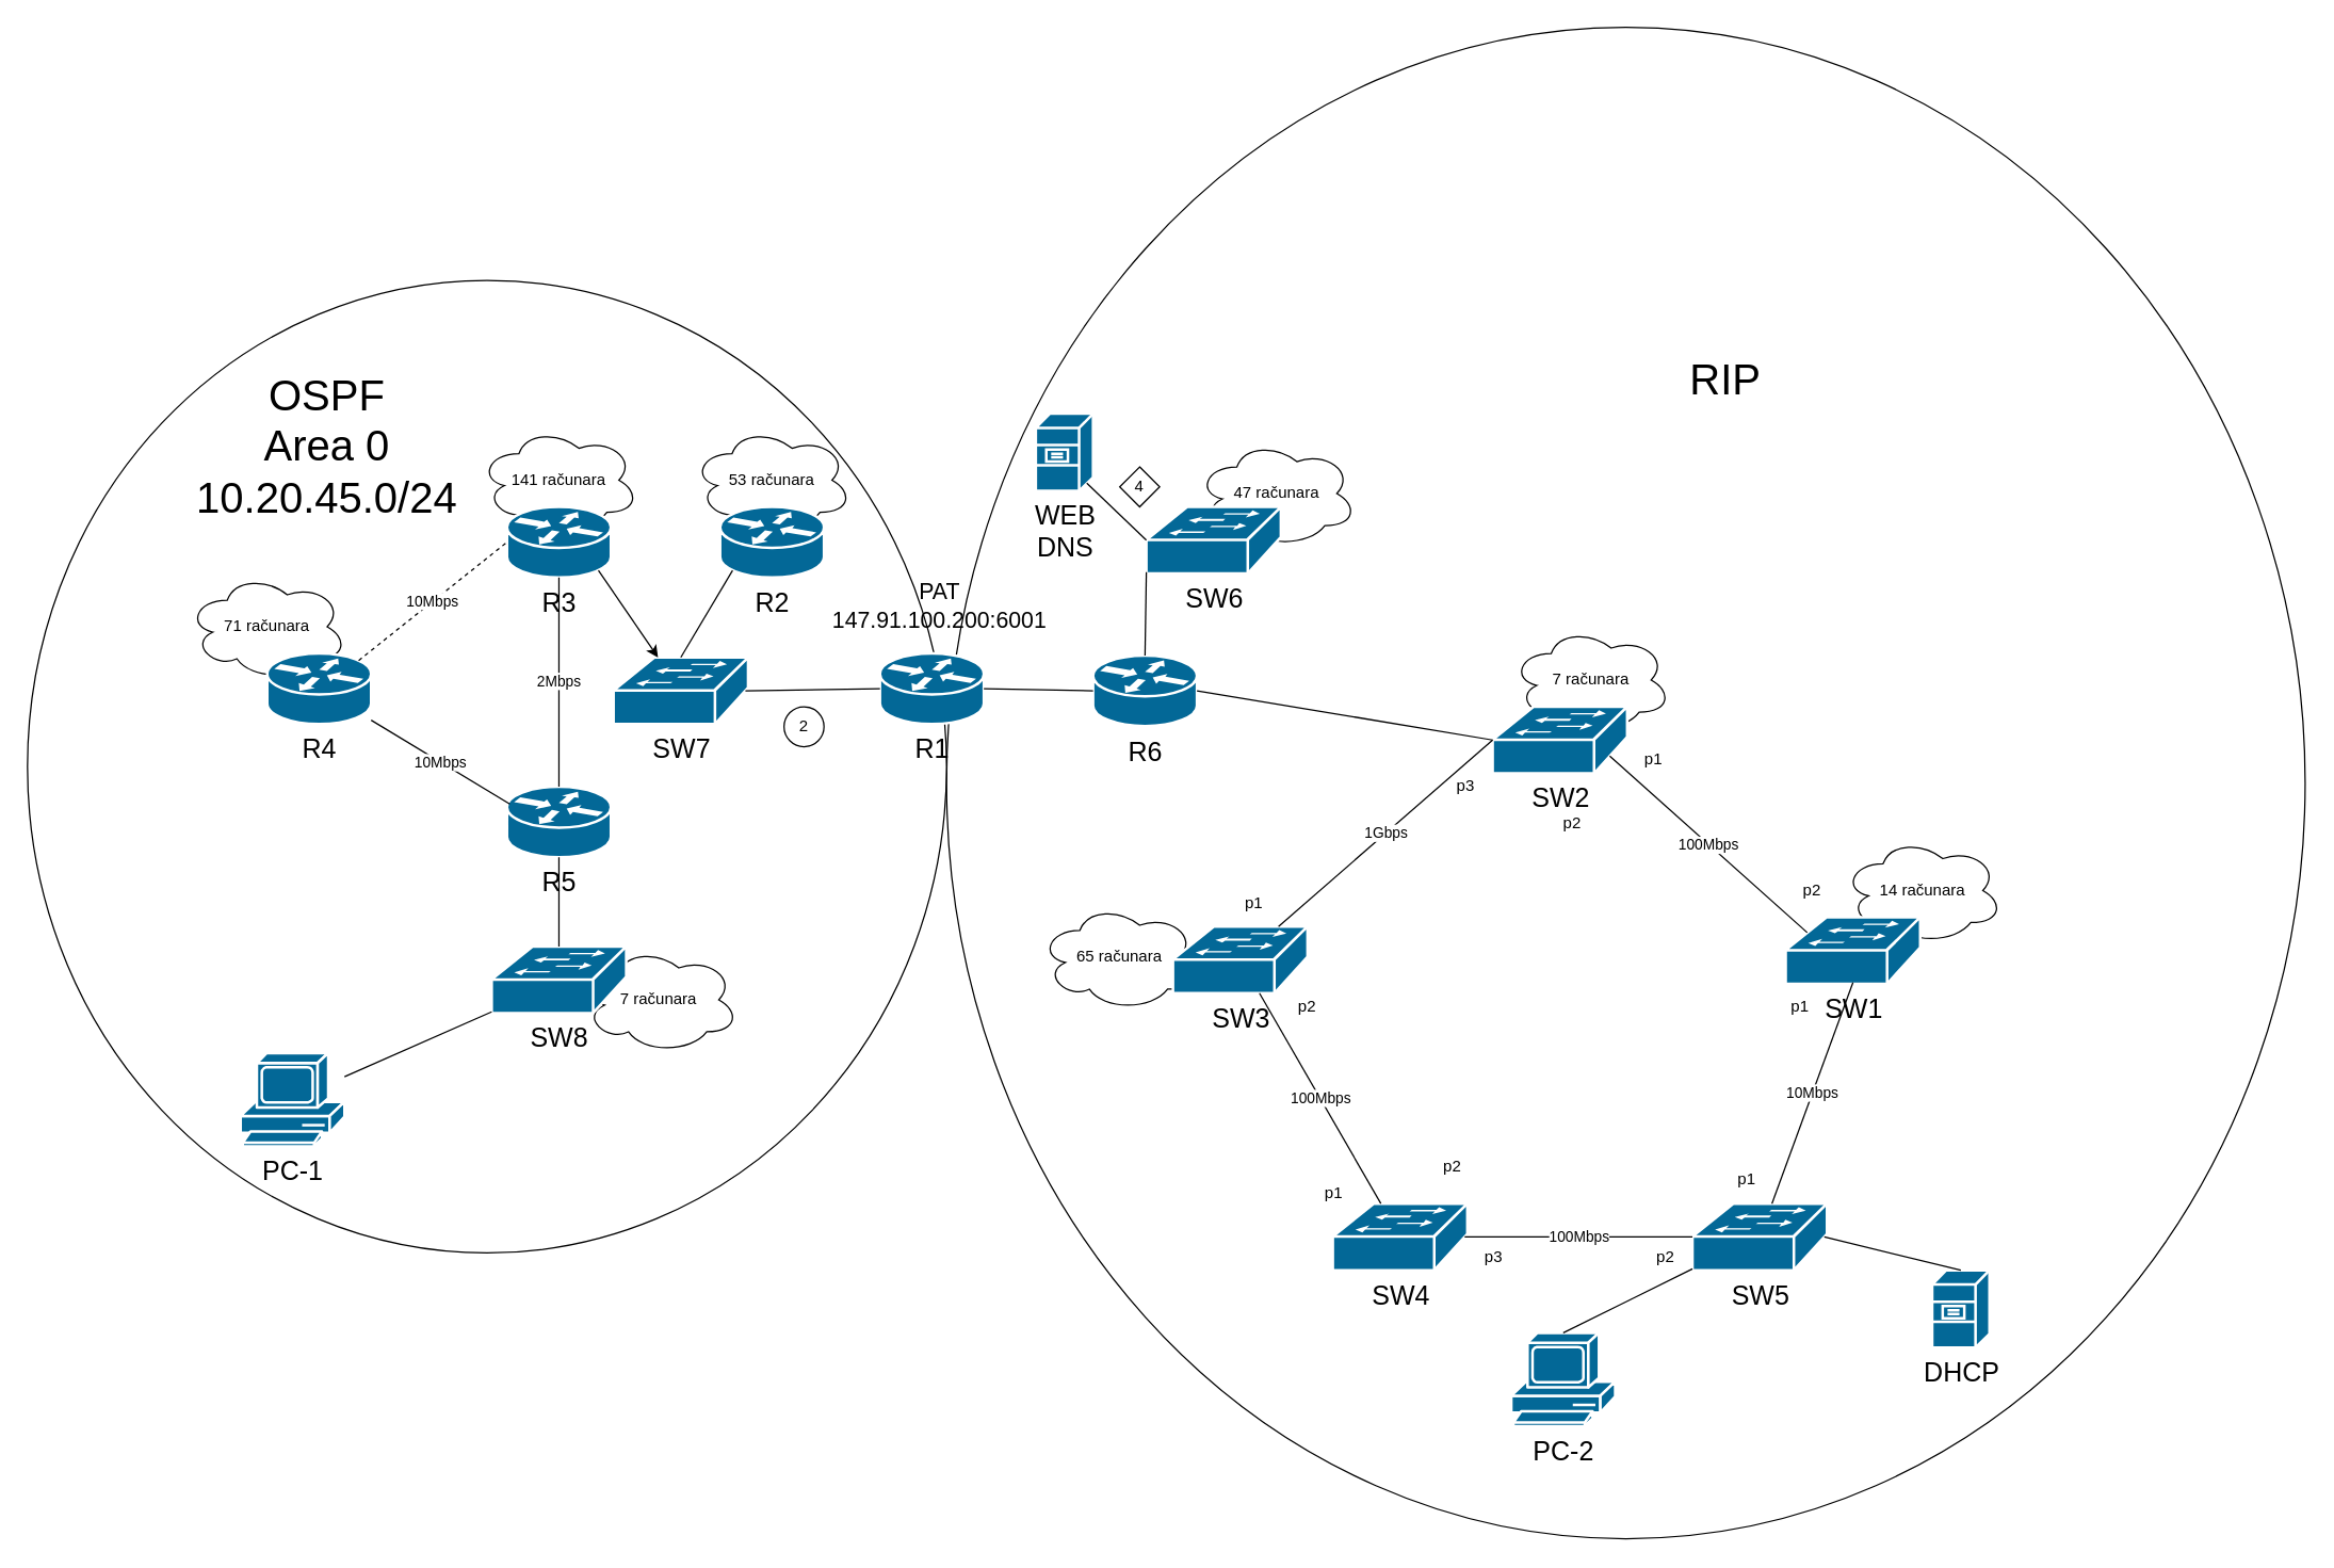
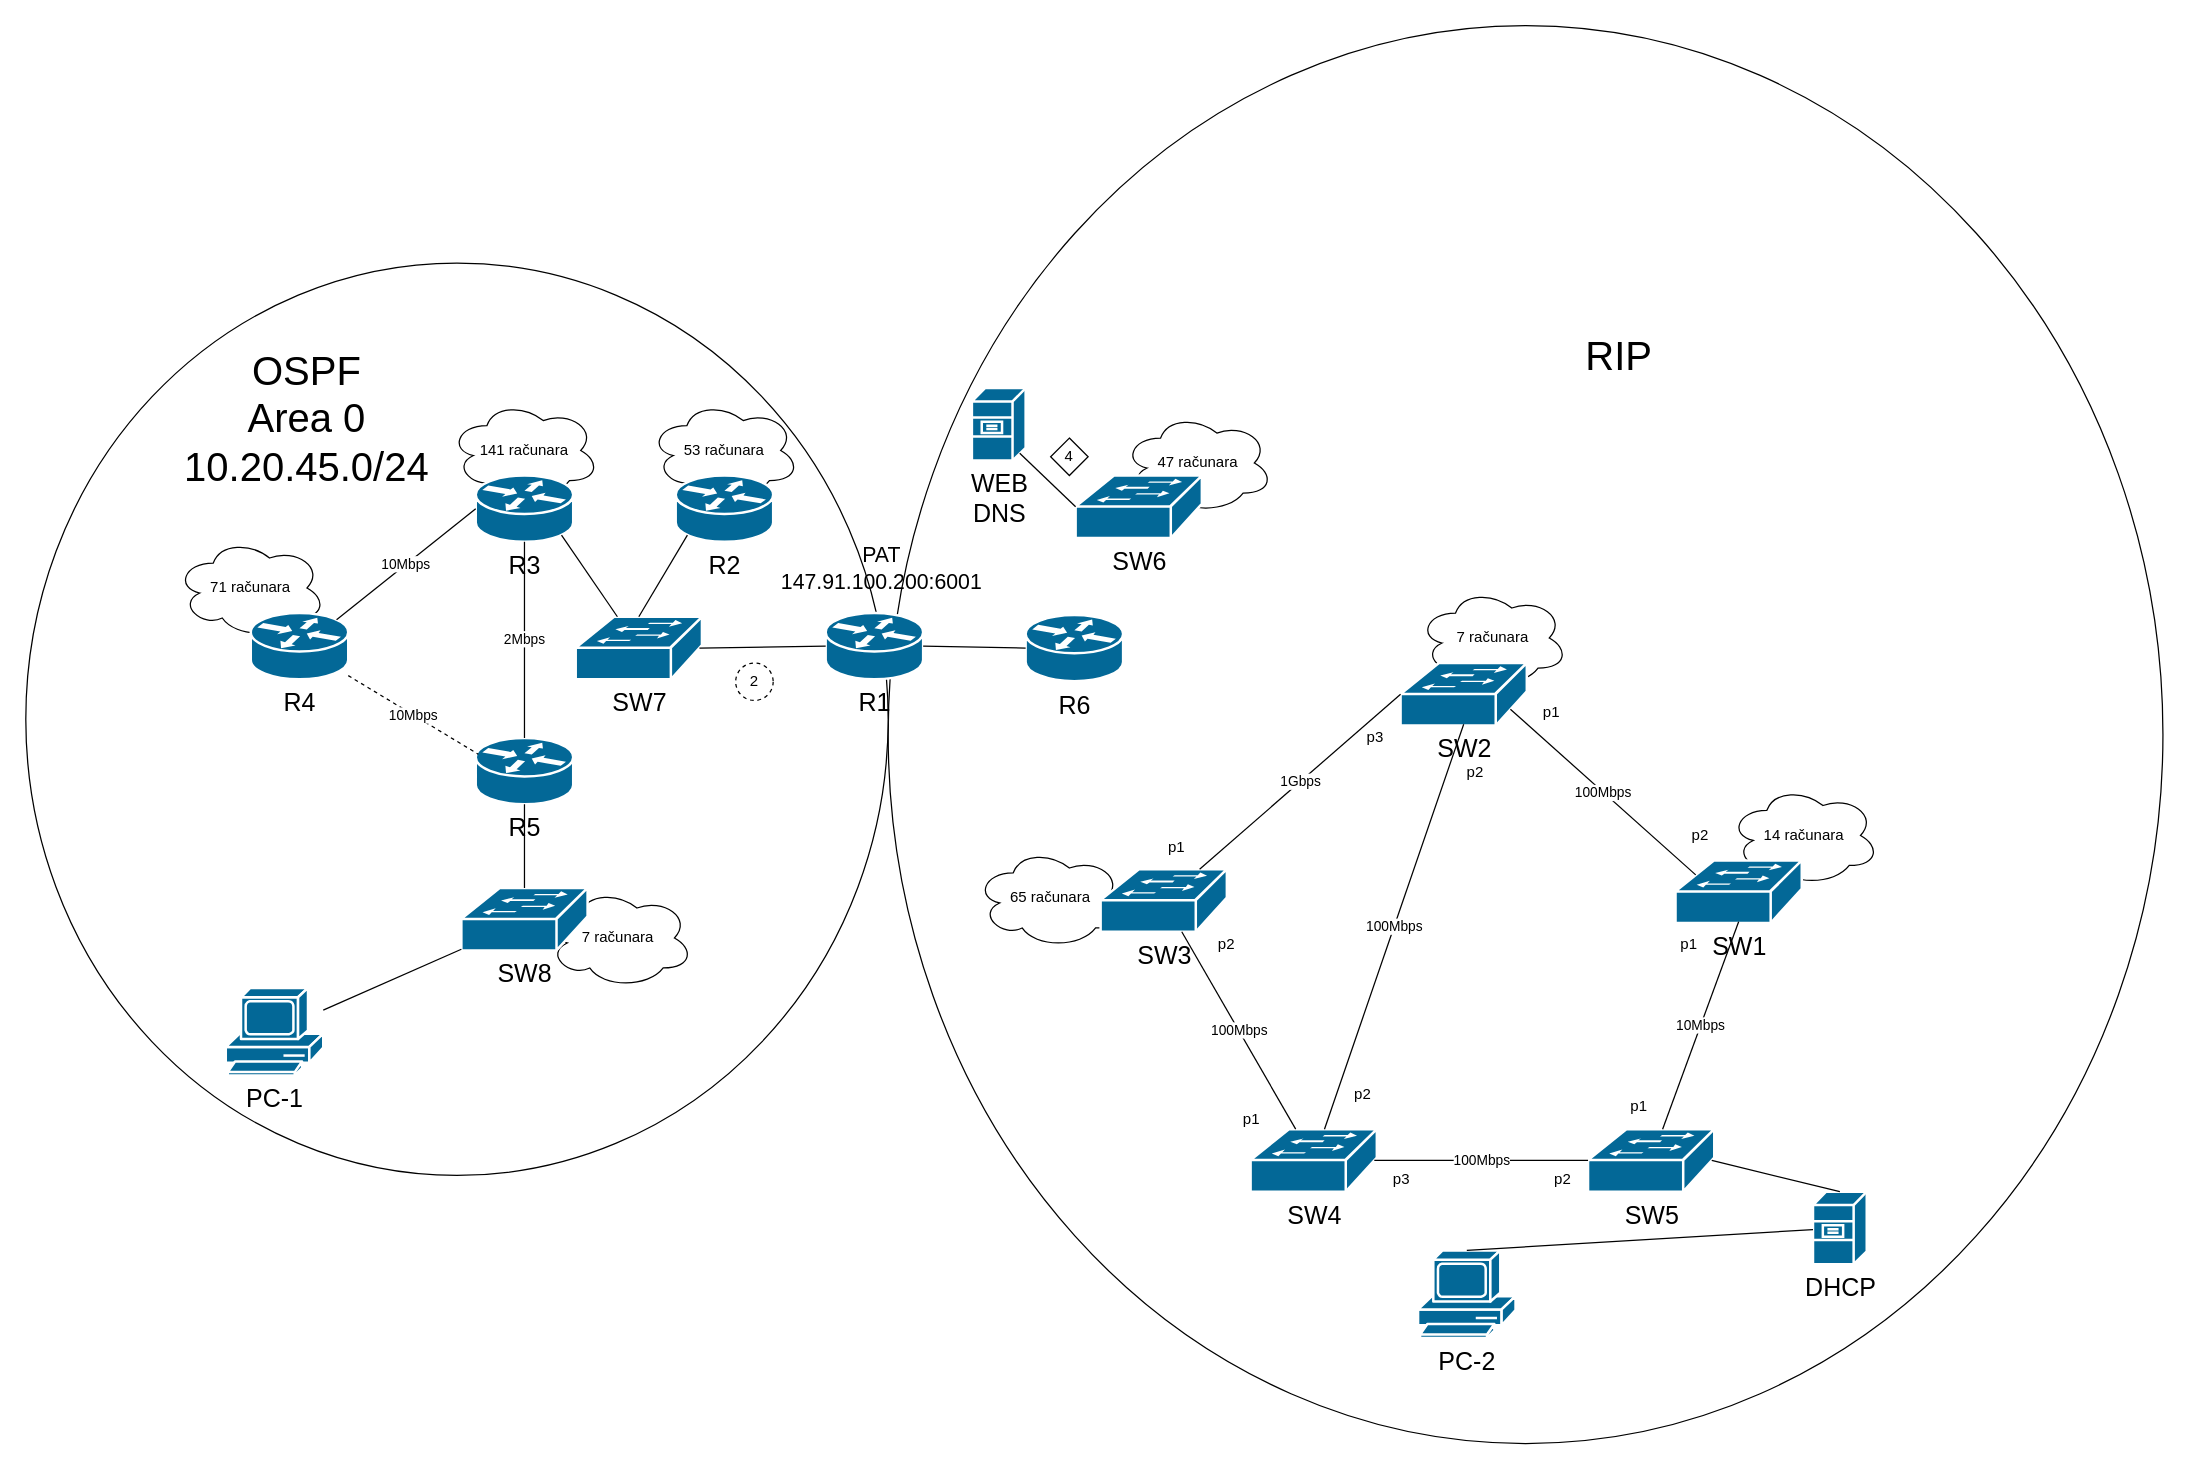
- <mxCell id="24" value="10Mbps" style="endArrow=none;html=1;entryX=0;entryY=0.5;entryDx=0;entryDy=0;entryPerimeter=0;exitX=0.88;exitY=0.1;exitDx=0;exitDy=0;exitPerimeter=0;dashed=1;" edge="1" parent="1" source="13" target="14"><mxGeometry width="50" height="50" relative="1" as="geometry"><mxPoint x="200" y="420" as="sourcePoint" /><mxPoint x="250" y="370" as="targetPoint" /></mxGeometry></mxCell>
+ <mxCell id="24" value="10Mbps" style="endArrow=none;html=1;entryX=0;entryY=0.5;entryDx=0;entryDy=0;entryPerimeter=0;exitX=0.88;exitY=0.1;exitDx=0;exitDy=0;exitPerimeter=0;" edge="1" parent="1" source="13" target="14"><mxGeometry width="50" height="50" relative="1" as="geometry"><mxPoint x="200" y="420" as="sourcePoint" /><mxPoint x="250" y="370" as="targetPoint" /></mxGeometry></mxCell>
- <mxCell id="51" value="" style="endArrow=none;html=1;entryX=0;entryY=0.98;entryDx=0;entryDy=0;entryPerimeter=0;exitX=0.5;exitY=0;exitDx=0;exitDy=0;exitPerimeter=0;" edge="1" parent="1" source="30" target="31"><mxGeometry width="50" height="50" relative="1" as="geometry"><mxPoint x="750" y="500" as="sourcePoint" /><mxPoint x="800" y="450" as="targetPoint" /></mxGeometry></mxCell>
- <mxCell id="25" value="" style="endArrow=classic;html=1;exitX=0.88;exitY=0.9;exitDx=0;exitDy=0;exitPerimeter=0;" edge="1" parent="1" source="14" target="17"><mxGeometry width="50" height="50" relative="1" as="geometry"><mxPoint x="460" y="410" as="sourcePoint" /><mxPoint x="510" y="360" as="targetPoint" /></mxGeometry></mxCell>
+ <mxCell id="25" value="" style="endArrow=none;html=1;exitX=0.88;exitY=0.9;exitDx=0;exitDy=0;exitPerimeter=0;" edge="1" parent="1" source="14" target="17"><mxGeometry width="50" height="50" relative="1" as="geometry"><mxPoint x="460" y="410" as="sourcePoint" /><mxPoint x="510" y="360" as="targetPoint" /></mxGeometry></mxCell>
- <mxCell id="49" value="" style="endArrow=none;html=1;exitX=1;exitY=0.5;exitDx=0;exitDy=0;exitPerimeter=0;entryX=0;entryY=0.5;entryDx=0;entryDy=0;entryPerimeter=0;" edge="1" parent="1" source="30" target="34"><mxGeometry width="50" height="50" relative="1" as="geometry"><mxPoint x="940" y="540" as="sourcePoint" /><mxPoint x="990" y="490" as="targetPoint" /></mxGeometry></mxCell>
- <mxCell id="28" value="2" style="ellipse;whiteSpace=wrap;html=1;aspect=fixed;" vertex="1" parent="1"><mxGeometry x="588" y="530" width="30" height="30" as="geometry" /></mxCell>
+ <mxCell id="28" value="2" style="ellipse;whiteSpace=wrap;html=1;aspect=fixed;dashed=1;" vertex="1" parent="1"><mxGeometry x="588" y="530" width="30" height="30" as="geometry" /></mxCell>
- <mxCell id="23" value="10Mbps" style="endArrow=none;html=1;entryX=0.026;entryY=0.245;entryDx=0;entryDy=0;entryPerimeter=0;" edge="1" parent="1" source="13" target="12"><mxGeometry width="50" height="50" relative="1" as="geometry"><mxPoint x="230" y="710" as="sourcePoint" /><mxPoint x="280" y="660" as="targetPoint" /></mxGeometry></mxCell>
+ <mxCell id="23" value="10Mbps" style="endArrow=none;html=1;entryX=0.026;entryY=0.245;entryDx=0;entryDy=0;entryPerimeter=0;dashed=1;" edge="1" parent="1" source="13" target="12"><mxGeometry width="50" height="50" relative="1" as="geometry"><mxPoint x="230" y="710" as="sourcePoint" /><mxPoint x="280" y="660" as="targetPoint" /></mxGeometry></mxCell>
+ <mxCell id="42" value="100Mbps" style="endArrow=none;html=1;entryX=0.5;entryY=0.98;entryDx=0;entryDy=0;entryPerimeter=0;" edge="1" parent="1" source="36" target="34"><mxGeometry width="50" height="50" relative="1" as="geometry"><mxPoint x="1150" y="763" as="sourcePoint" /><mxPoint x="1200" y="713" as="targetPoint" /></mxGeometry></mxCell>
- <mxCell id="47" value="" style="endArrow=none;html=1;entryX=0;entryY=0.98;entryDx=0;entryDy=0;entryPerimeter=0;exitX=0.5;exitY=0;exitDx=0;exitDy=0;exitPerimeter=0;" edge="1" parent="1" source="40" target="37"><mxGeometry width="50" height="50" relative="1" as="geometry"><mxPoint x="1100" y="983" as="sourcePoint" /><mxPoint x="1150" y="933" as="targetPoint" /></mxGeometry></mxCell>
+ <mxCell id="47" value="" style="endArrow=none;html=1;exitX=0.5;exitY=0;exitDx=0;exitDy=0;exitPerimeter=0;" edge="1" parent="1" source="40" target="39"><mxGeometry width="50" height="50" relative="1" as="geometry"><mxPoint x="1100" y="983" as="sourcePoint" /><mxPoint x="1150" y="933" as="targetPoint" /></mxGeometry></mxCell>
